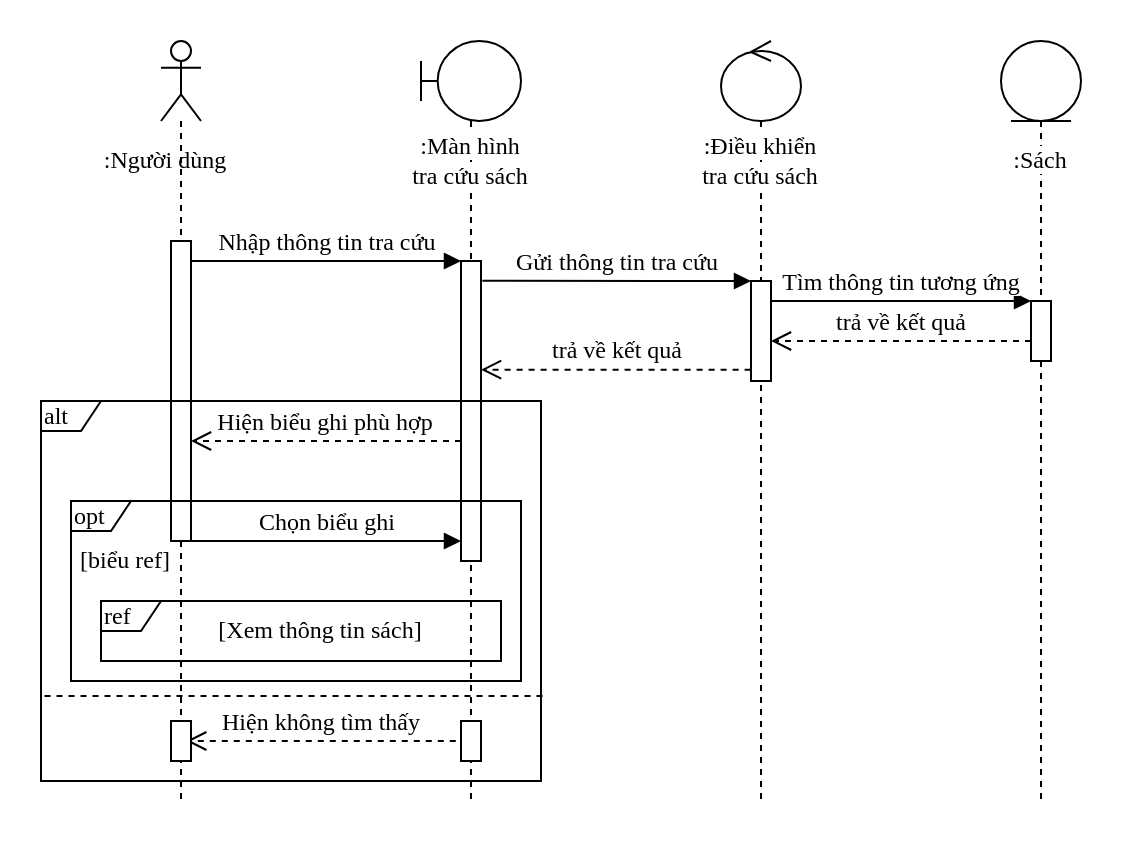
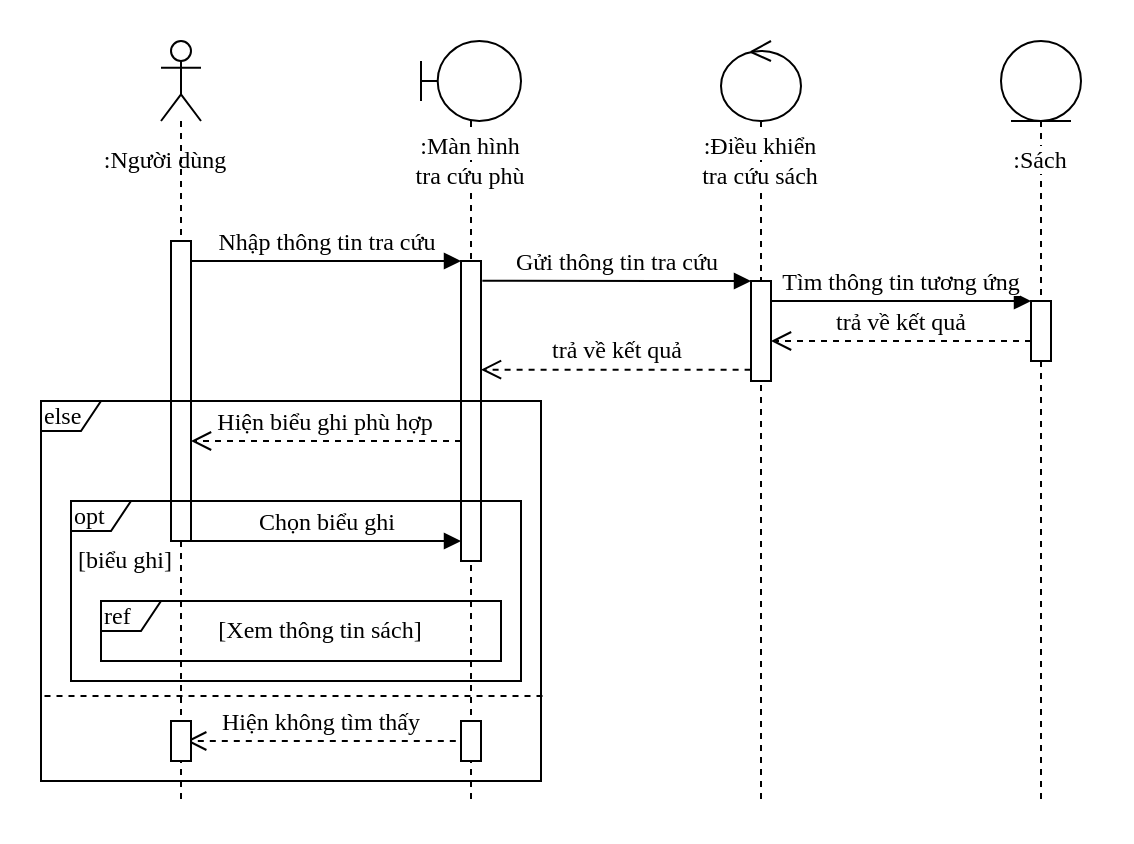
- <mxCell id="23" value="&lt;span style=&quot;background-color: rgb(255 , 255 , 255)&quot;&gt;:Màn hình tra cứu sách&lt;/span&gt;" style="text;html=1;strokeColor=none;fillColor=none;align=center;verticalAlign=middle;whiteSpace=wrap;rounded=0;fontFamily=Times New Roman;fontSize=12;" parent="1" vertex="1"><mxGeometry x="205" y="70" width="60" height="20" as="geometry" /></mxCell>
+ <mxCell id="23" value="&lt;span style=&quot;background-color: rgb(255 , 255 , 255)&quot;&gt;:Màn hình tra cứu phù&lt;/span&gt;" style="text;html=1;strokeColor=none;fillColor=none;align=center;verticalAlign=middle;whiteSpace=wrap;rounded=0;fontFamily=Times New Roman;fontSize=12;" parent="1" vertex="1"><mxGeometry x="205" y="70" width="60" height="20" as="geometry" /></mxCell>
- <mxCell id="14" value="alt" style="shape=umlFrame;whiteSpace=wrap;html=1;width=30;height=15;fontFamily=Times New Roman;fontSize=12;align=left;" parent="1" vertex="1"><mxGeometry x="20" y="200" width="250" height="190" as="geometry" /></mxCell>
+ <mxCell id="14" value="else" style="shape=umlFrame;whiteSpace=wrap;html=1;width=30;height=15;fontFamily=Times New Roman;fontSize=12;align=left;" parent="1" vertex="1"><mxGeometry x="20" y="200" width="250" height="190" as="geometry" /></mxCell>
- <mxCell id="17" value="[biểu ref]" style="text;html=1;strokeColor=none;fillColor=none;align=center;verticalAlign=middle;whiteSpace=wrap;rounded=0;fontFamily=Times New Roman;fontSize=12;" parent="1" vertex="1"><mxGeometry x="35" y="270" width="55" height="20" as="geometry" /></mxCell>
+ <mxCell id="17" value="[biểu ghi]" style="text;html=1;strokeColor=none;fillColor=none;align=center;verticalAlign=middle;whiteSpace=wrap;rounded=0;fontFamily=Times New Roman;fontSize=12;" parent="1" vertex="1"><mxGeometry x="35" y="270" width="55" height="20" as="geometry" /></mxCell>
